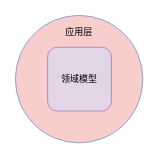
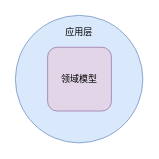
- <mxCell id="2" value="应用层" style="ellipse;whiteSpace=wrap;html=1;aspect=fixed;verticalAlign=top;fillColor=#f8cecc;strokeColor=#6c8ebf;horizontal=1;spacingTop=8;" vertex="1" parent="1"><mxGeometry x="20" y="20" width="170" height="170" as="geometry" /></mxCell>
+ <mxCell id="2" value="应用层" style="ellipse;whiteSpace=wrap;html=1;aspect=fixed;verticalAlign=top;fillColor=#dae8fc;strokeColor=#6c8ebf;horizontal=1;spacingTop=8;" vertex="1" parent="1"><mxGeometry x="20" y="20" width="170" height="170" as="geometry" /></mxCell>
